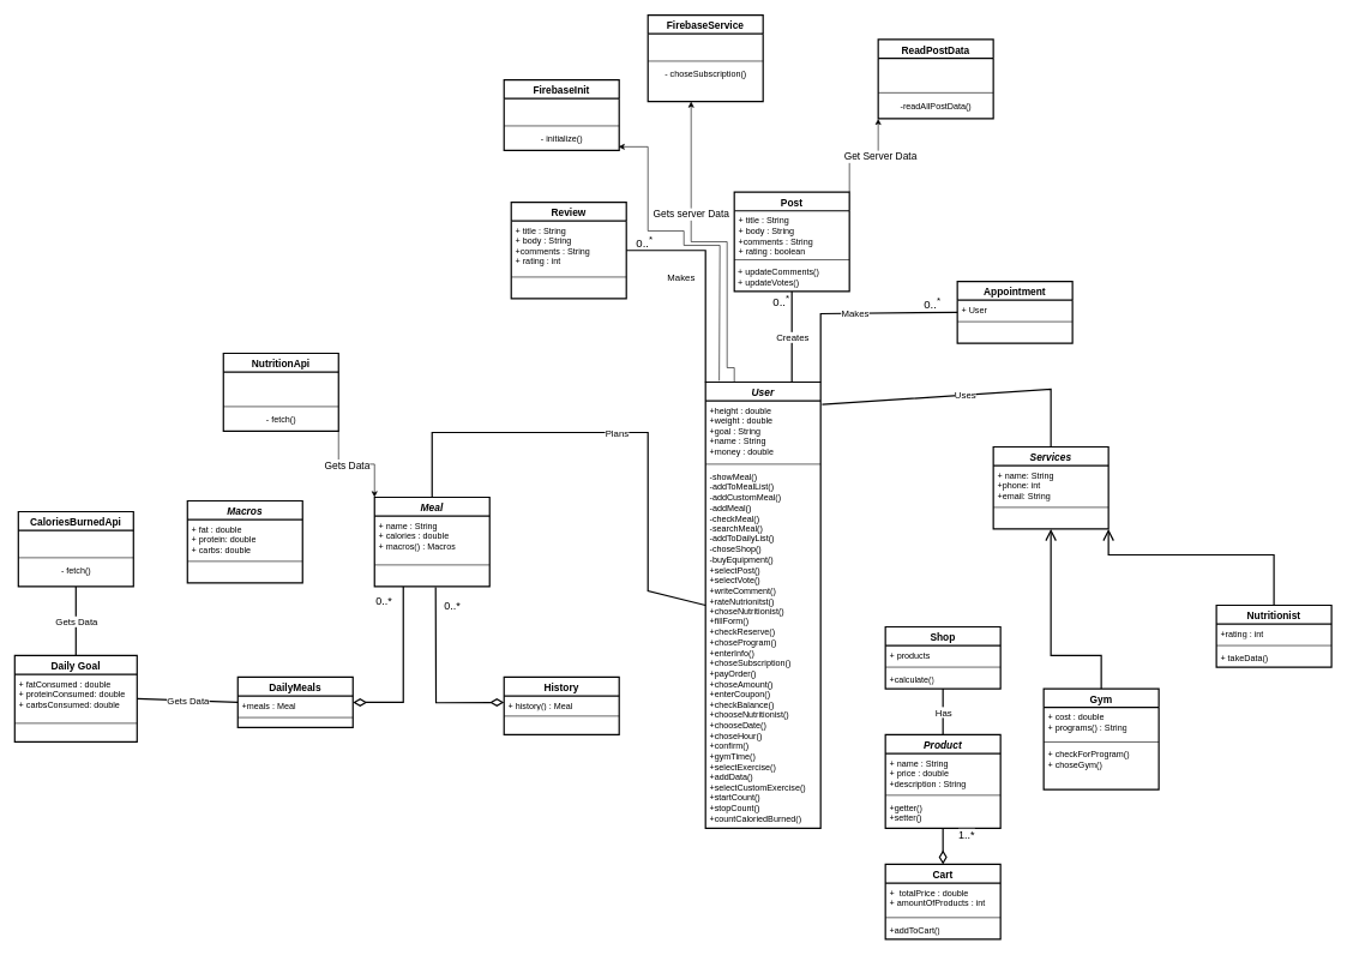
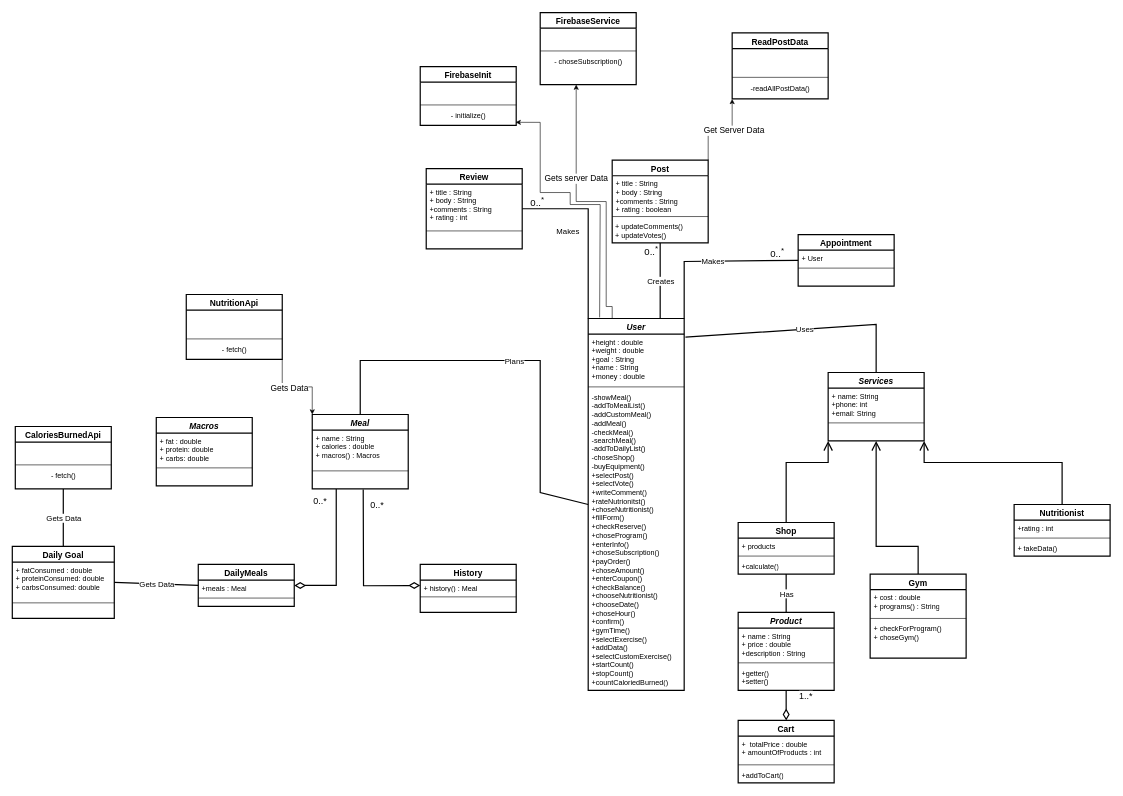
+ <mxCell id="47" value="" style="endArrow=open;endFill=1;endSize=12;html=1;rounded=0;exitX=0.5;exitY=0;exitDx=0;exitDy=0;entryX=0;entryY=1;entryDx=0;entryDy=0;strokeWidth=2;fontSize=14;fontStyle=1" parent="1" source="21" target="44" edge="1"><mxGeometry width="160" relative="1" as="geometry"><mxPoint x="1485" y="750" as="sourcePoint" /><mxPoint x="1485" y="660" as="targetPoint" /><Array as="points"><mxPoint x="1310" y="770" /><mxPoint x="1380" y="770" /></Array></mxGeometry></mxCell>
